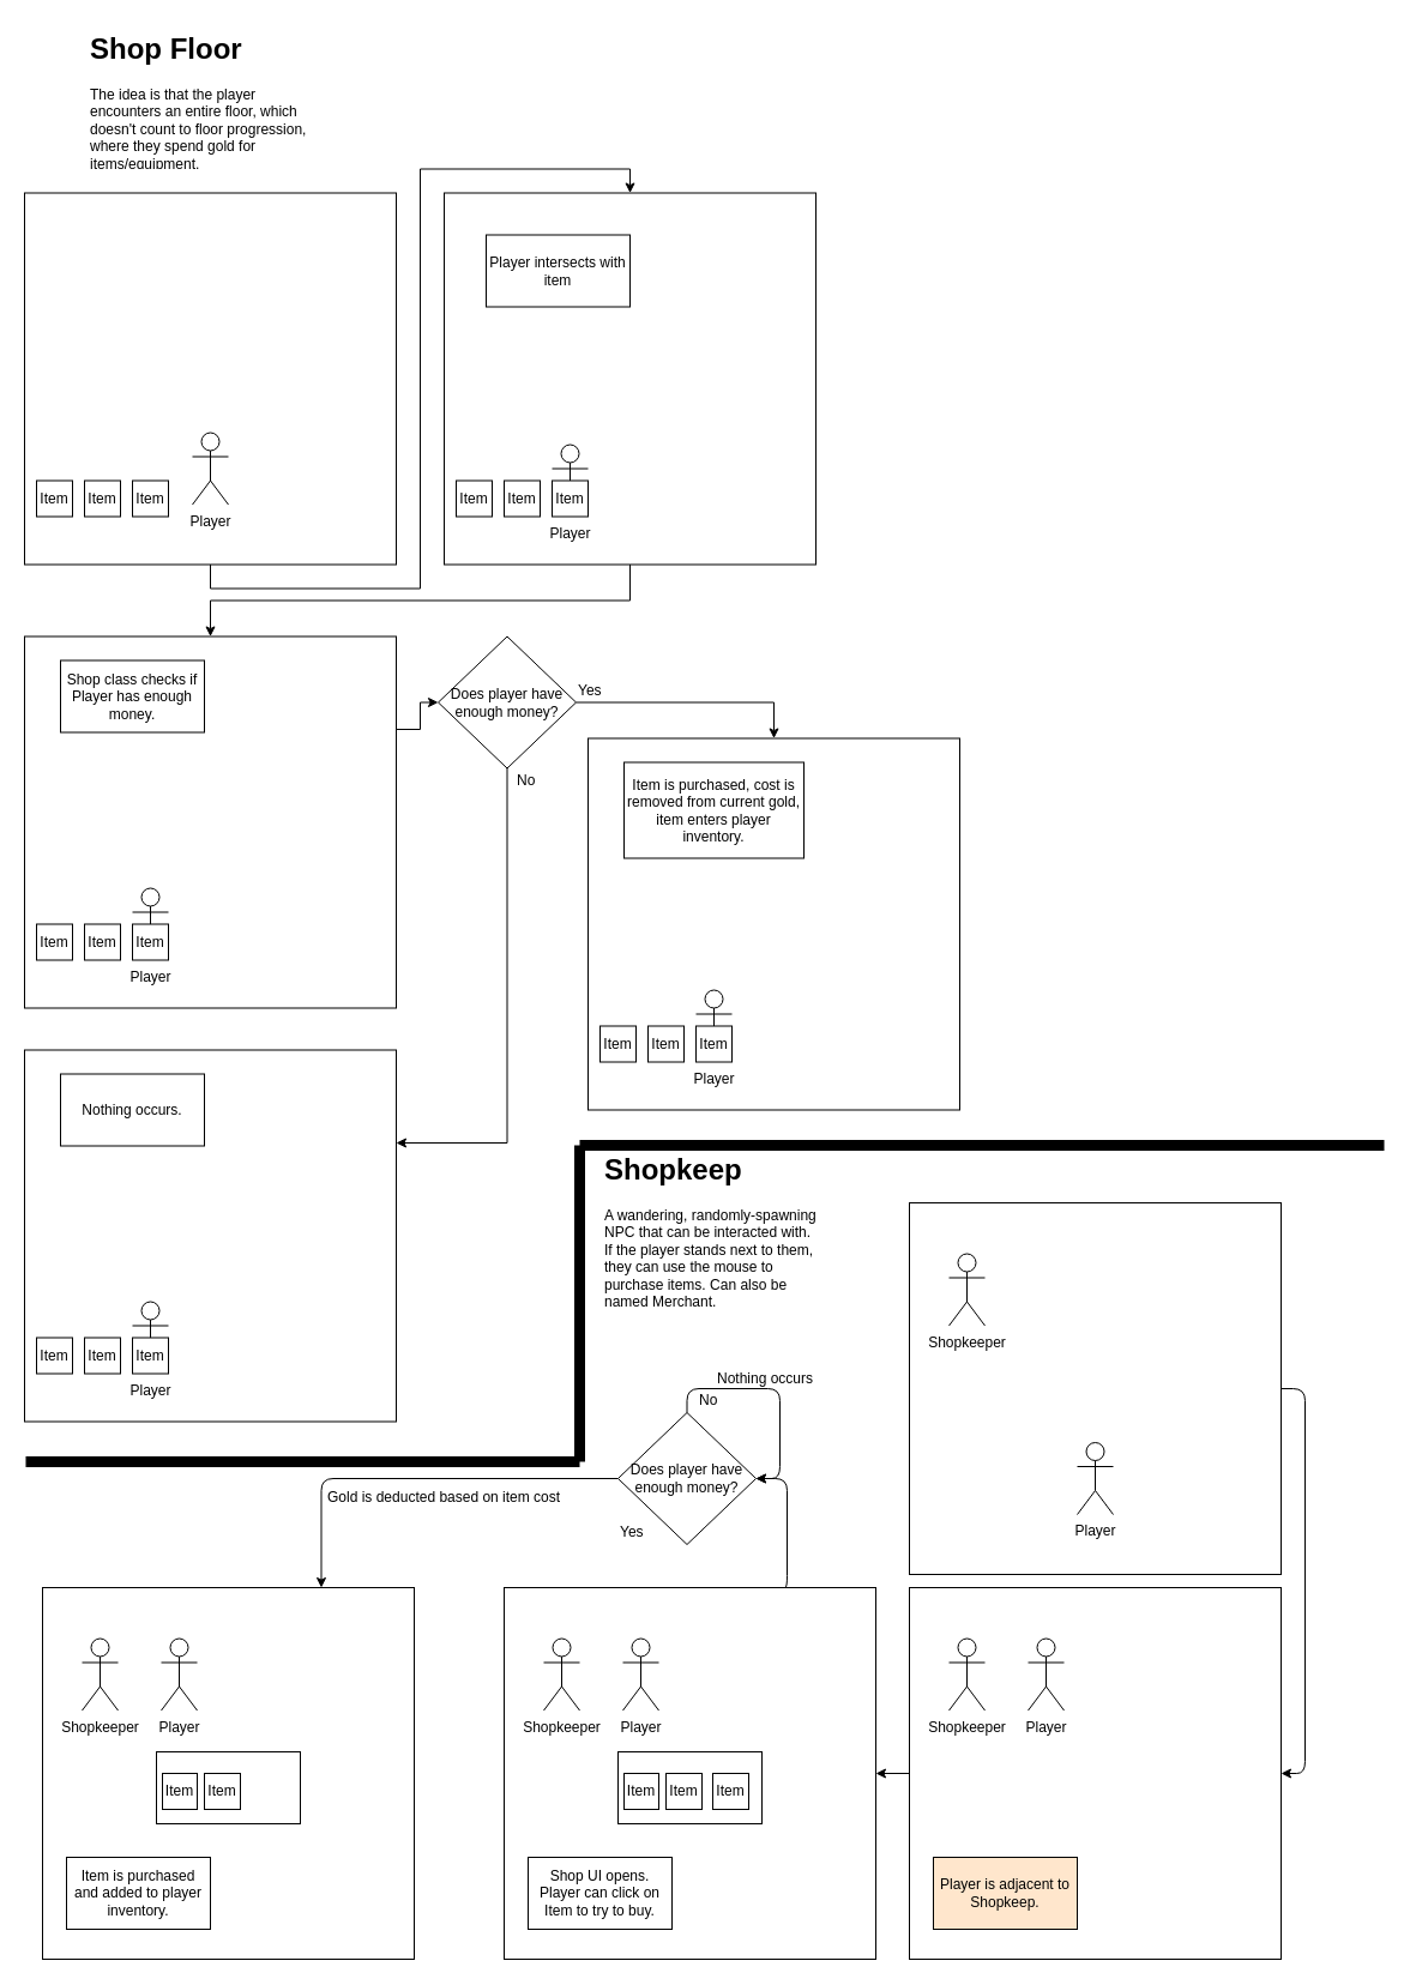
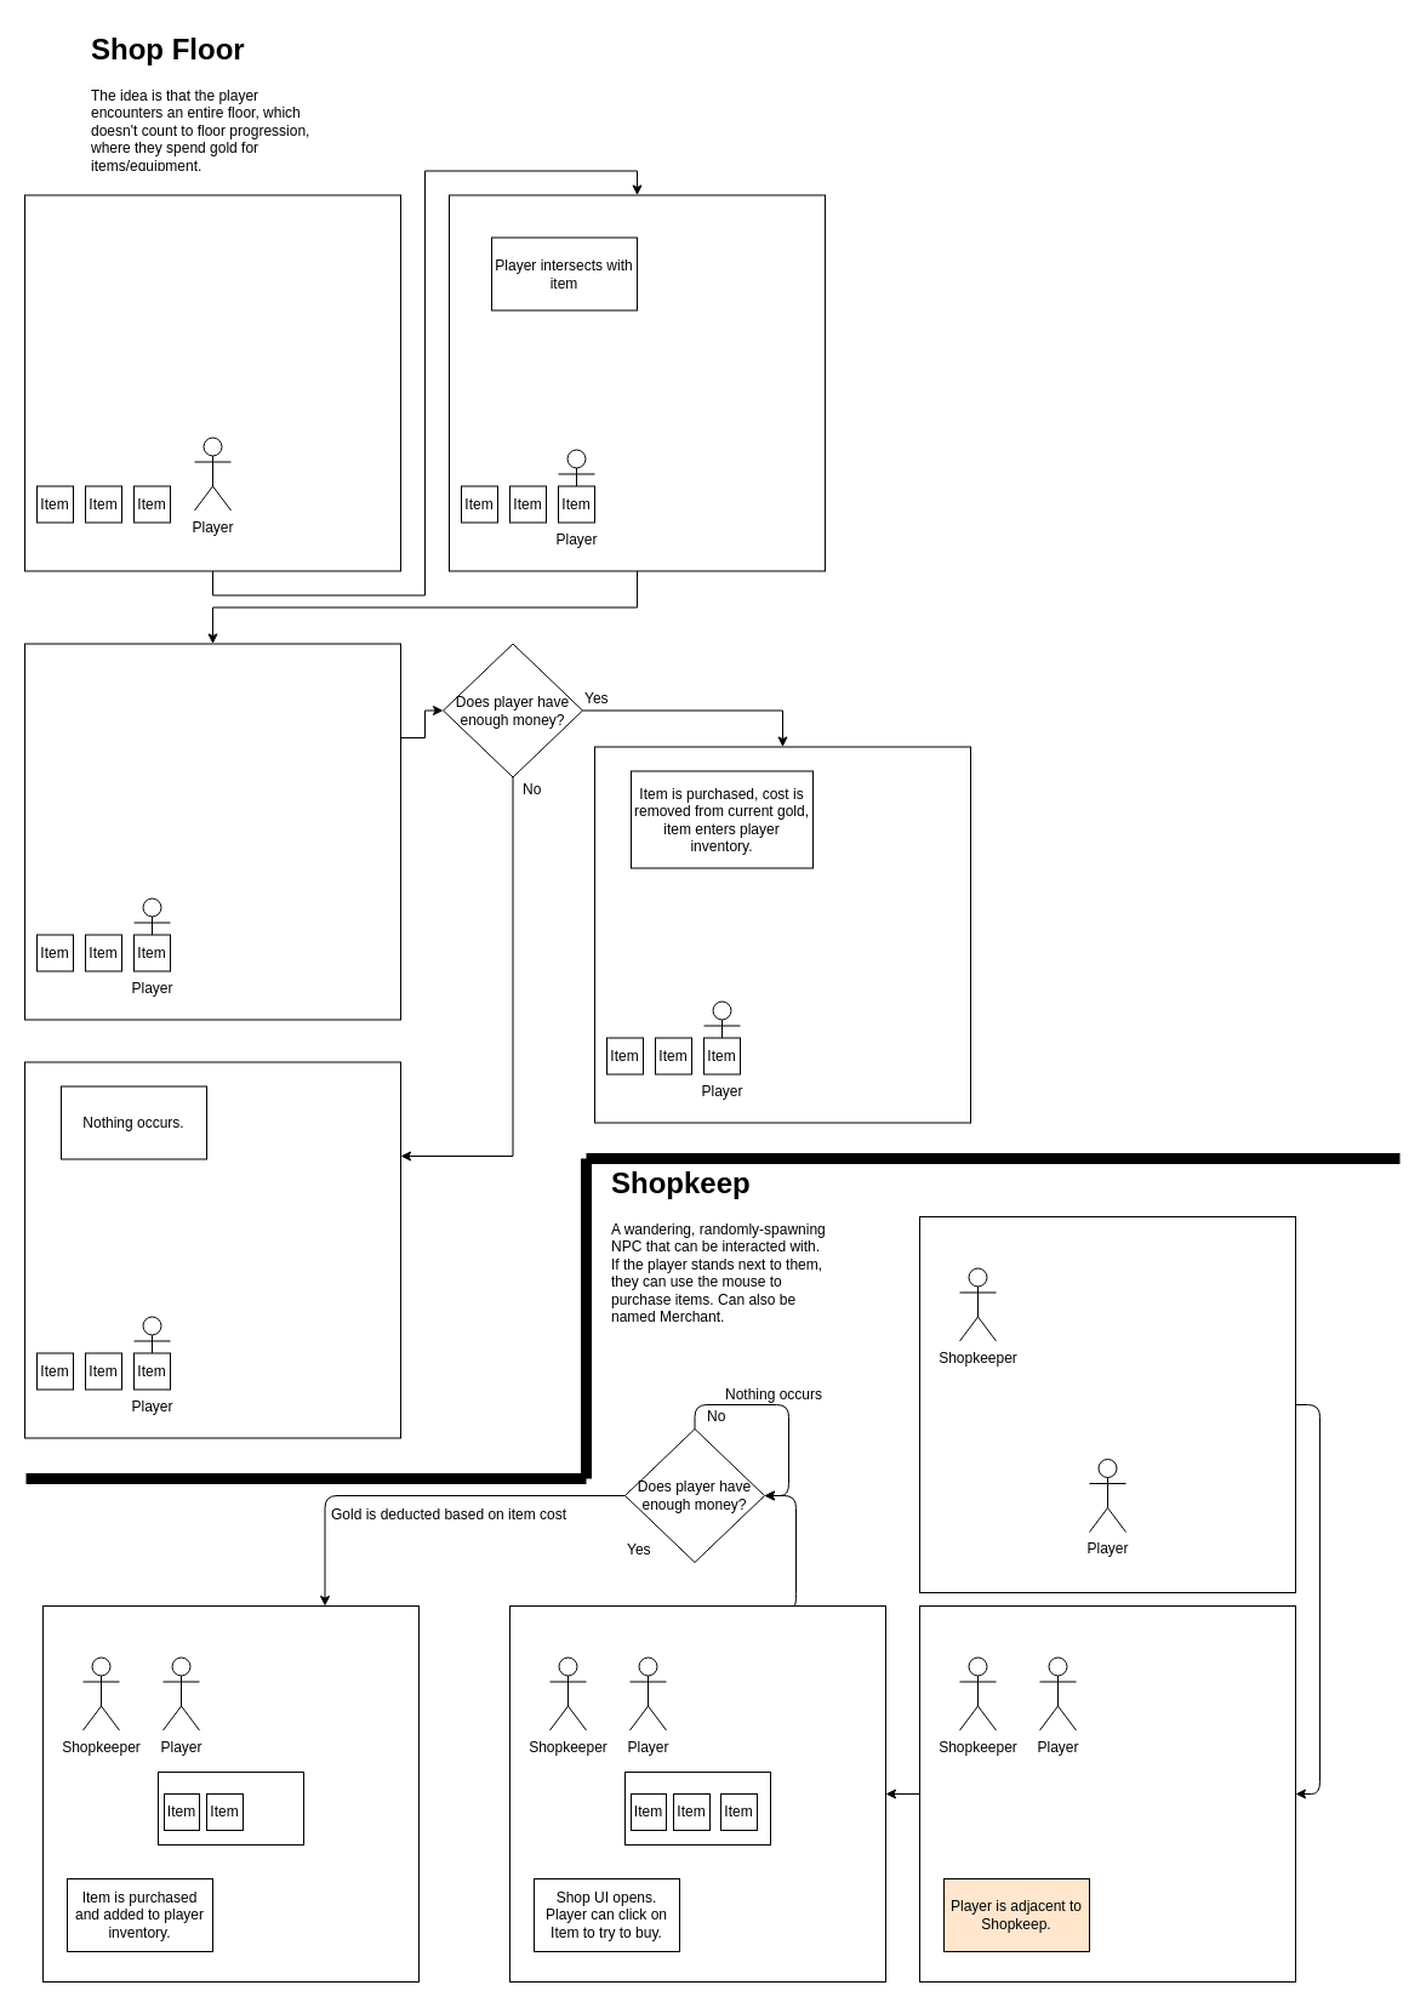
- <mxCell id="22" value="Shop class checks if Player has enough money." style="rounded=0;whiteSpace=wrap;html=1;" vertex="1" parent="1"><mxGeometry x="50" y="550.5" width="120" height="60" as="geometry" /></mxCell>
